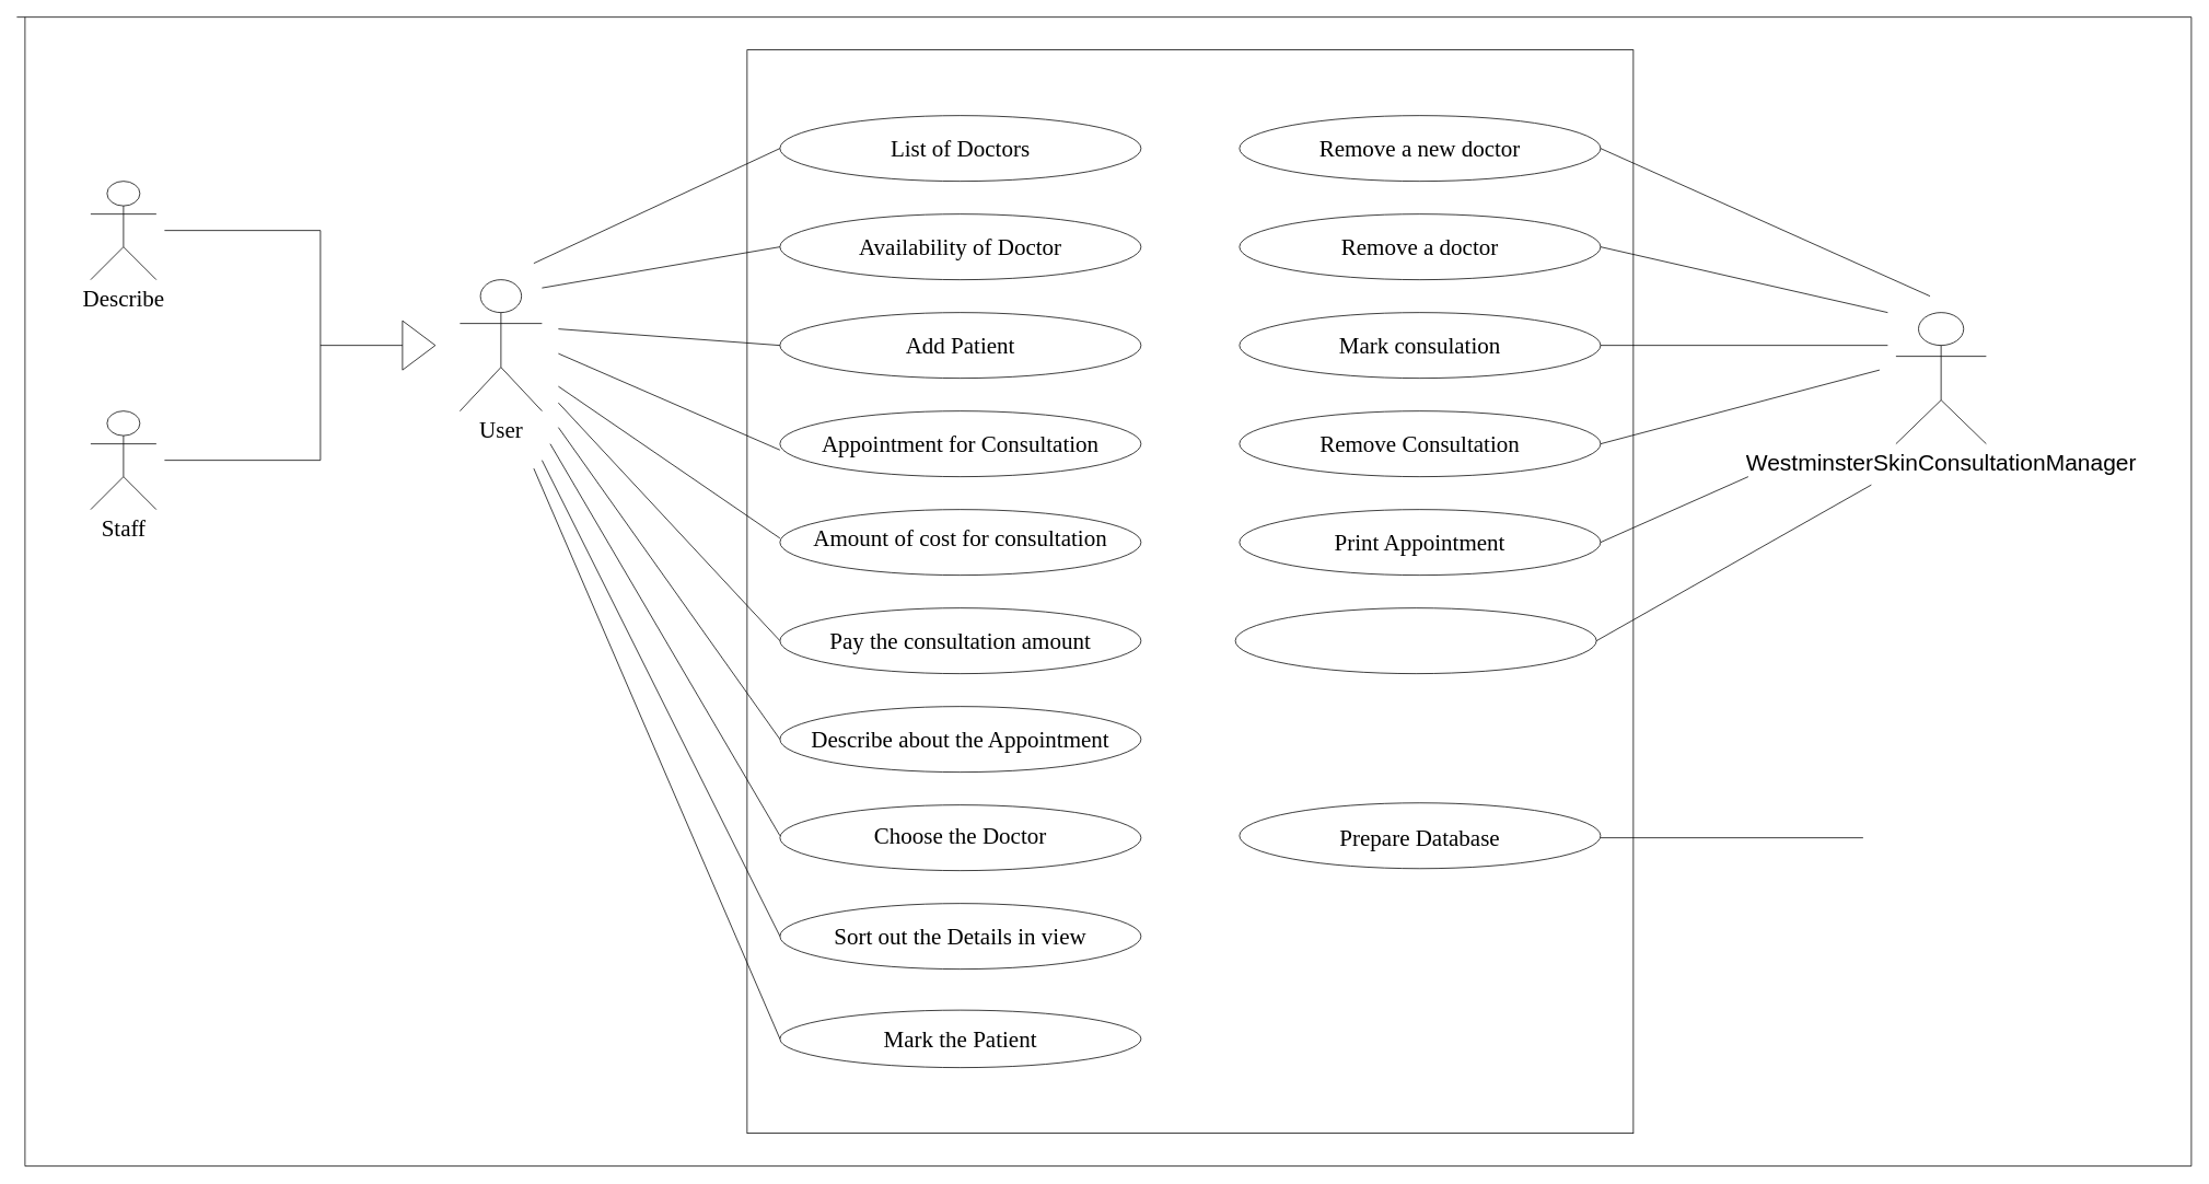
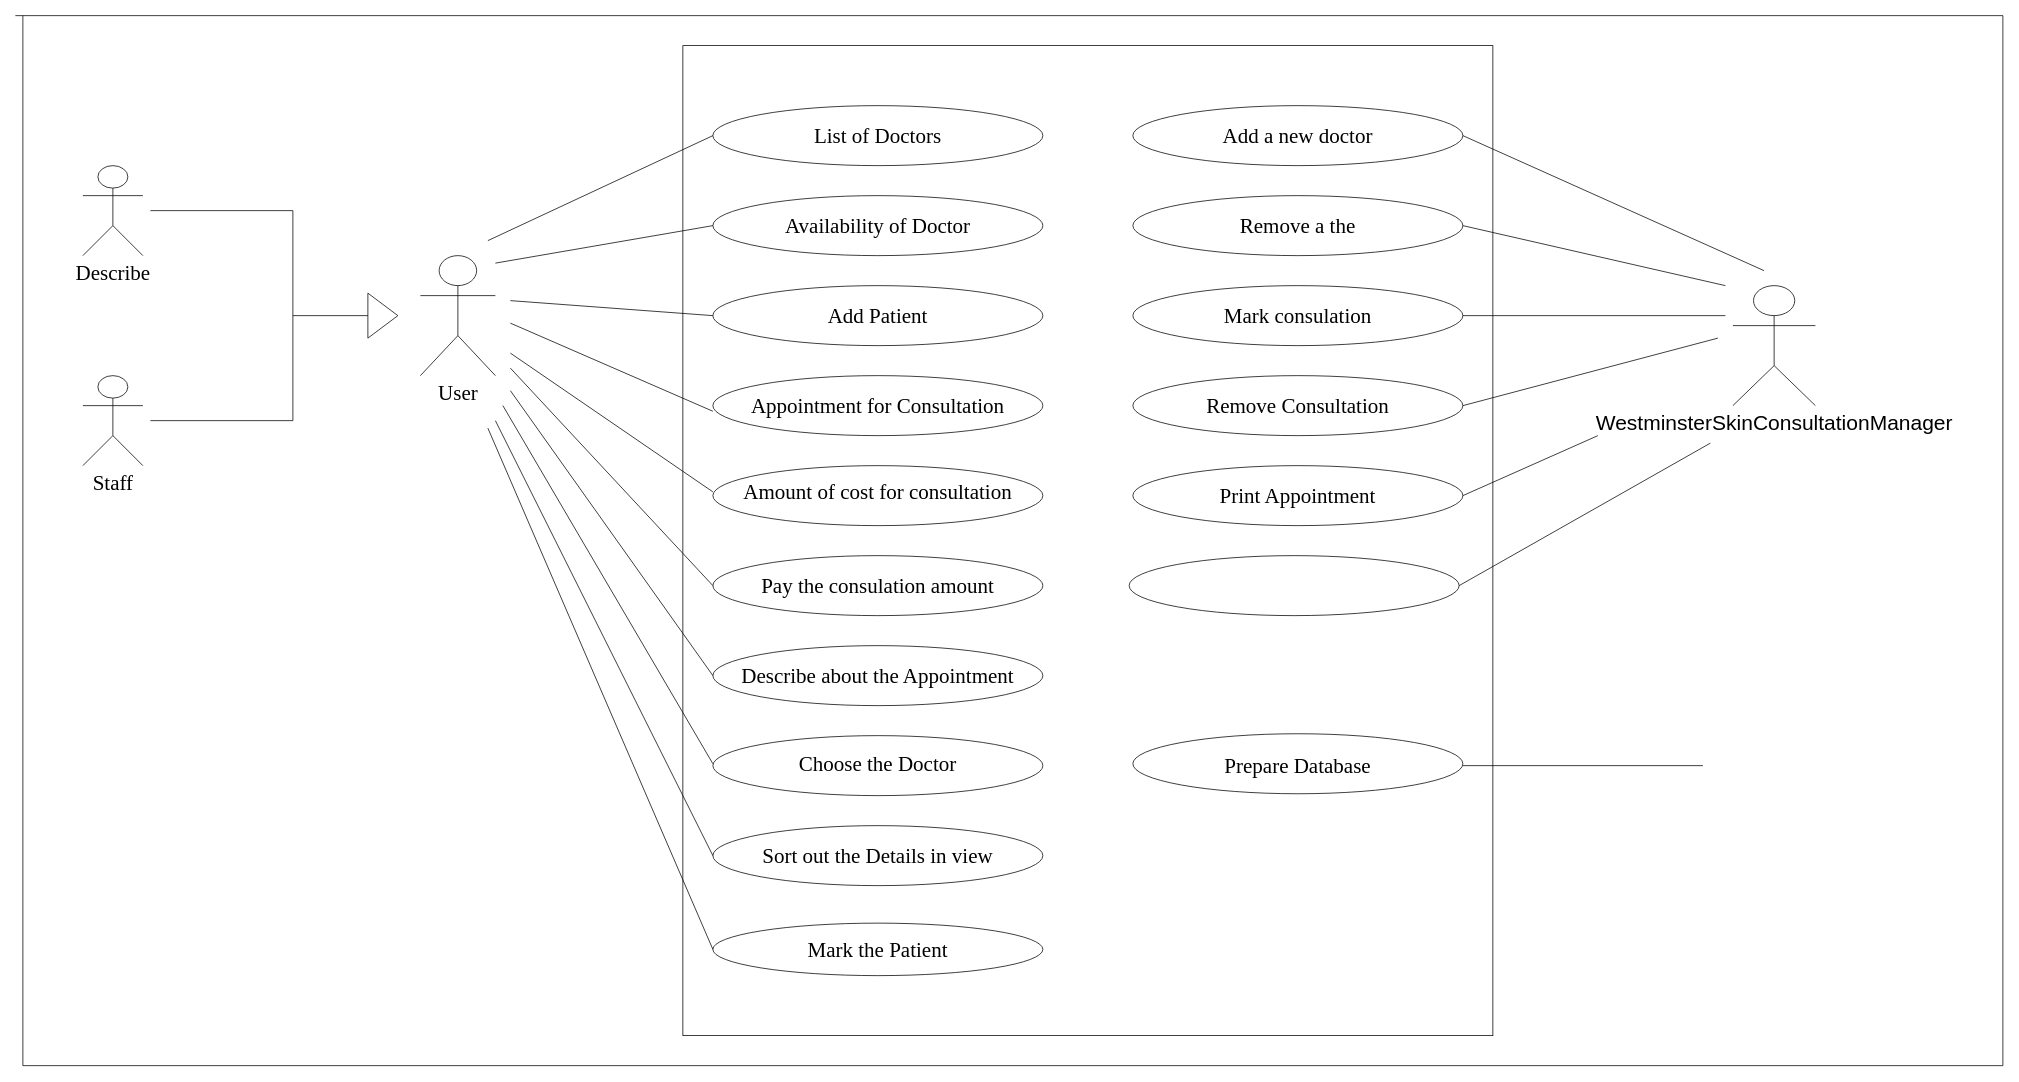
- <mxCell id="28" value="Remove a new doctor" style="text;html=1;strokeColor=none;fillColor=none;align=center;verticalAlign=middle;whiteSpace=wrap;rounded=0;fontFamily=Times New Roman;fontSize=28;" parent="1" vertex="1"><mxGeometry x="1510" y="165" width="440" height="30" as="geometry" /></mxCell>
+ <mxCell id="28" value="Add a new doctor" style="text;html=1;strokeColor=none;fillColor=none;align=center;verticalAlign=middle;whiteSpace=wrap;rounded=0;fontFamily=Times New Roman;fontSize=28;" parent="1" vertex="1"><mxGeometry x="1510" y="165" width="440" height="30" as="geometry" /></mxCell>
- <mxCell id="29" value="Remove a doctor" style="text;html=1;strokeColor=none;fillColor=none;align=center;verticalAlign=middle;whiteSpace=wrap;rounded=0;fontFamily=Times New Roman;fontSize=28;" parent="1" vertex="1"><mxGeometry x="1510" y="285" width="440" height="30" as="geometry" /></mxCell>
+ <mxCell id="29" value="Remove a the" style="text;html=1;strokeColor=none;fillColor=none;align=center;verticalAlign=middle;whiteSpace=wrap;rounded=0;fontFamily=Times New Roman;fontSize=28;" parent="1" vertex="1"><mxGeometry x="1510" y="285" width="440" height="30" as="geometry" /></mxCell>
- <mxCell id="24" value="Pay the consultation amount" style="text;html=1;strokeColor=none;fillColor=none;align=center;verticalAlign=middle;whiteSpace=wrap;rounded=0;fontFamily=Times New Roman;fontSize=28;" parent="1" vertex="1"><mxGeometry x="950" y="765" width="440" height="30" as="geometry" /></mxCell>
+ <mxCell id="24" value="Pay the consulation amount" style="text;html=1;strokeColor=none;fillColor=none;align=center;verticalAlign=middle;whiteSpace=wrap;rounded=0;fontFamily=Times New Roman;fontSize=28;" parent="1" vertex="1"><mxGeometry x="950" y="765" width="440" height="30" as="geometry" /></mxCell>
